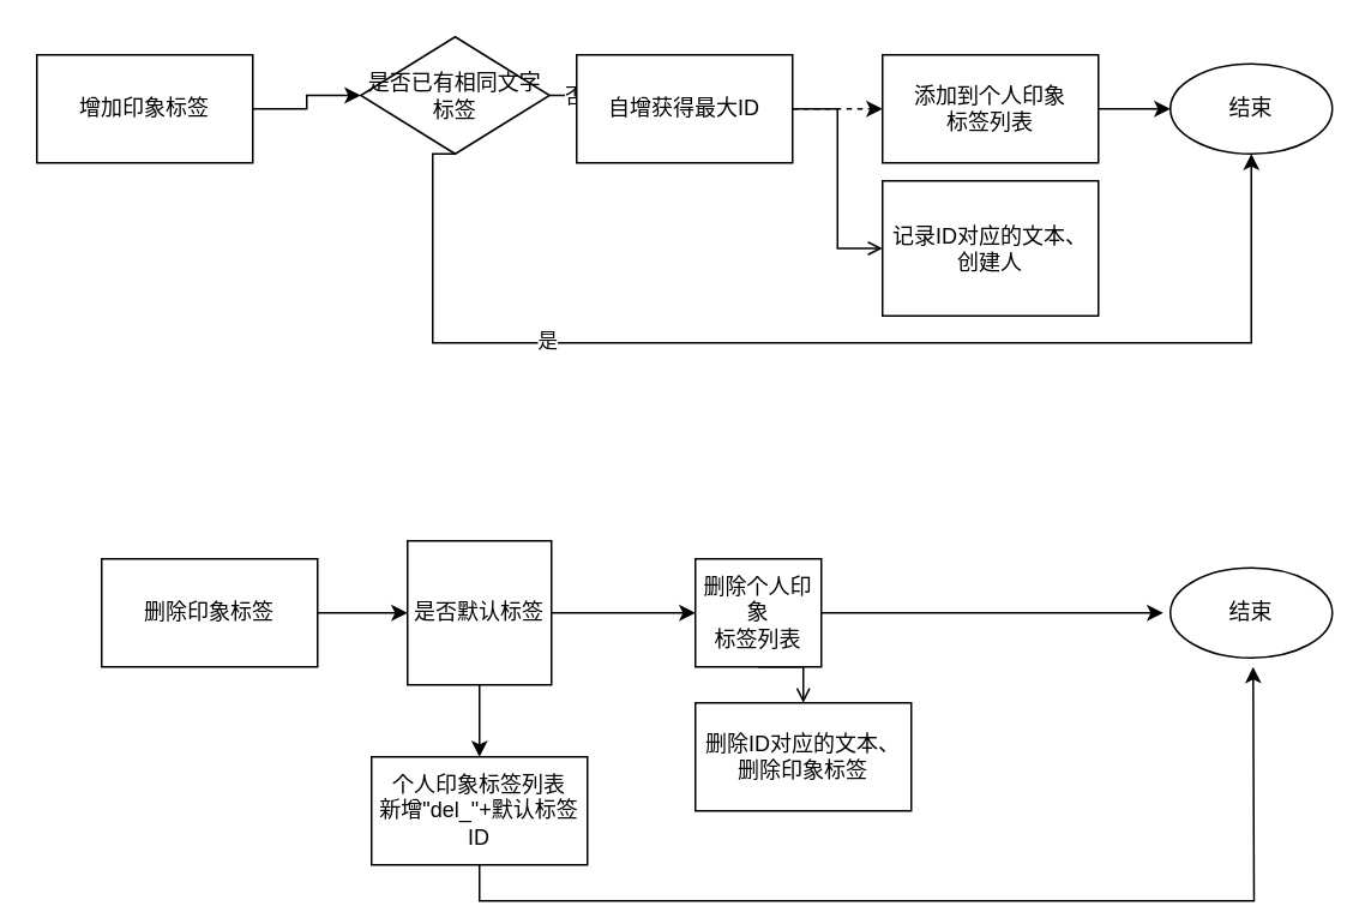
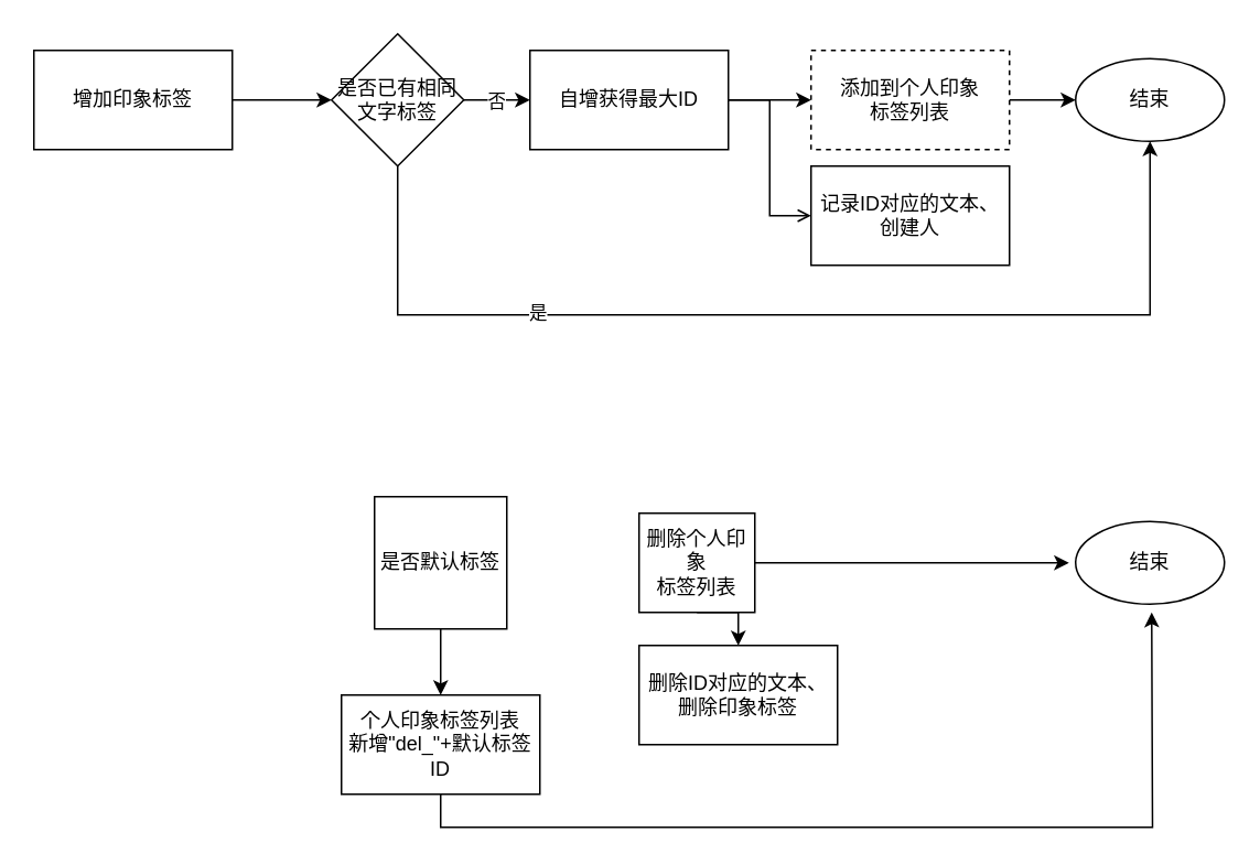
- <mxCell id="8" value="是否已有相同文字标签" style="rhombus;whiteSpace=wrap;html=1;" vertex="1" parent="1"><mxGeometry x="200" y="20" width="105" height="65" as="geometry" /></mxCell>
+ <mxCell id="8" value="是否已有相同文字标签" style="rhombus;whiteSpace=wrap;html=1;" vertex="1" parent="1"><mxGeometry x="200" y="20" width="80" height="80" as="geometry" /></mxCell>
- <mxCell id="10" style="edgeStyle=orthogonalEdgeStyle;rounded=0;orthogonalLoop=1;jettySize=auto;html=1;exitX=1;exitY=0.5;exitDx=0;exitDy=0;dashed=1;" edge="1" parent="1" source="12" target="14"><mxGeometry relative="1" as="geometry" /></mxCell>
+ <mxCell id="10" style="edgeStyle=orthogonalEdgeStyle;rounded=0;orthogonalLoop=1;jettySize=auto;html=1;exitX=1;exitY=0.5;exitDx=0;exitDy=0;" edge="1" parent="1" source="12" target="14"><mxGeometry relative="1" as="geometry" /></mxCell>
- <mxCell id="14" value="添加到个人印象&lt;br&gt;标签列表" style="rounded=0;whiteSpace=wrap;html=1;" vertex="1" parent="1"><mxGeometry x="490" y="30" width="120" height="60" as="geometry" /></mxCell>
+ <mxCell id="14" value="添加到个人印象&lt;br&gt;标签列表" style="rounded=0;whiteSpace=wrap;html=1;dashed=1;" vertex="1" parent="1"><mxGeometry x="490" y="30" width="120" height="60" as="geometry" /></mxCell>
- <mxCell id="15" value="记录ID对应的文本、创建人" style="rounded=0;whiteSpace=wrap;html=1;" vertex="1" parent="1"><mxGeometry x="490" y="100" width="120" height="75" as="geometry" /></mxCell>
+ <mxCell id="15" value="记录ID对应的文本、创建人" style="rounded=0;whiteSpace=wrap;html=1;" vertex="1" parent="1"><mxGeometry x="490" y="100" width="120" height="60" as="geometry" /></mxCell>
- <mxCell id="17" value="删除印象标签" style="rounded=0;whiteSpace=wrap;html=1;" vertex="1" parent="1"><mxGeometry x="56" y="310" width="120" height="60" as="geometry" /></mxCell>
- <mxCell id="16" style="edgeStyle=orthogonalEdgeStyle;rounded=0;orthogonalLoop=1;jettySize=auto;html=1;entryX=0;entryY=0.5;entryDx=0;entryDy=0;" edge="1" parent="1" source="17" target="20"><mxGeometry relative="1" as="geometry" /></mxCell>
- <mxCell id="19" style="edgeStyle=orthogonalEdgeStyle;rounded=0;orthogonalLoop=1;jettySize=auto;html=1;exitX=1;exitY=0.5;exitDx=0;exitDy=0;entryX=0;entryY=0.5;entryDx=0;entryDy=0;" edge="1" parent="1" source="20" target="25"><mxGeometry relative="1" as="geometry" /></mxCell>
- <mxCell id="24" style="edgeStyle=orthogonalEdgeStyle;rounded=0;orthogonalLoop=1;jettySize=auto;html=1;exitX=0.5;exitY=1;exitDx=0;exitDy=0;entryX=0.5;entryY=0;entryDx=0;entryDy=0;endArrow=open;" edge="1" parent="1" source="25" target="26"><mxGeometry relative="1" as="geometry" /></mxCell>
+ <mxCell id="24" style="edgeStyle=orthogonalEdgeStyle;rounded=0;orthogonalLoop=1;jettySize=auto;html=1;exitX=0.5;exitY=1;exitDx=0;exitDy=0;entryX=0.5;entryY=0;entryDx=0;entryDy=0;" edge="1" parent="1" source="25" target="26"><mxGeometry relative="1" as="geometry" /></mxCell>
